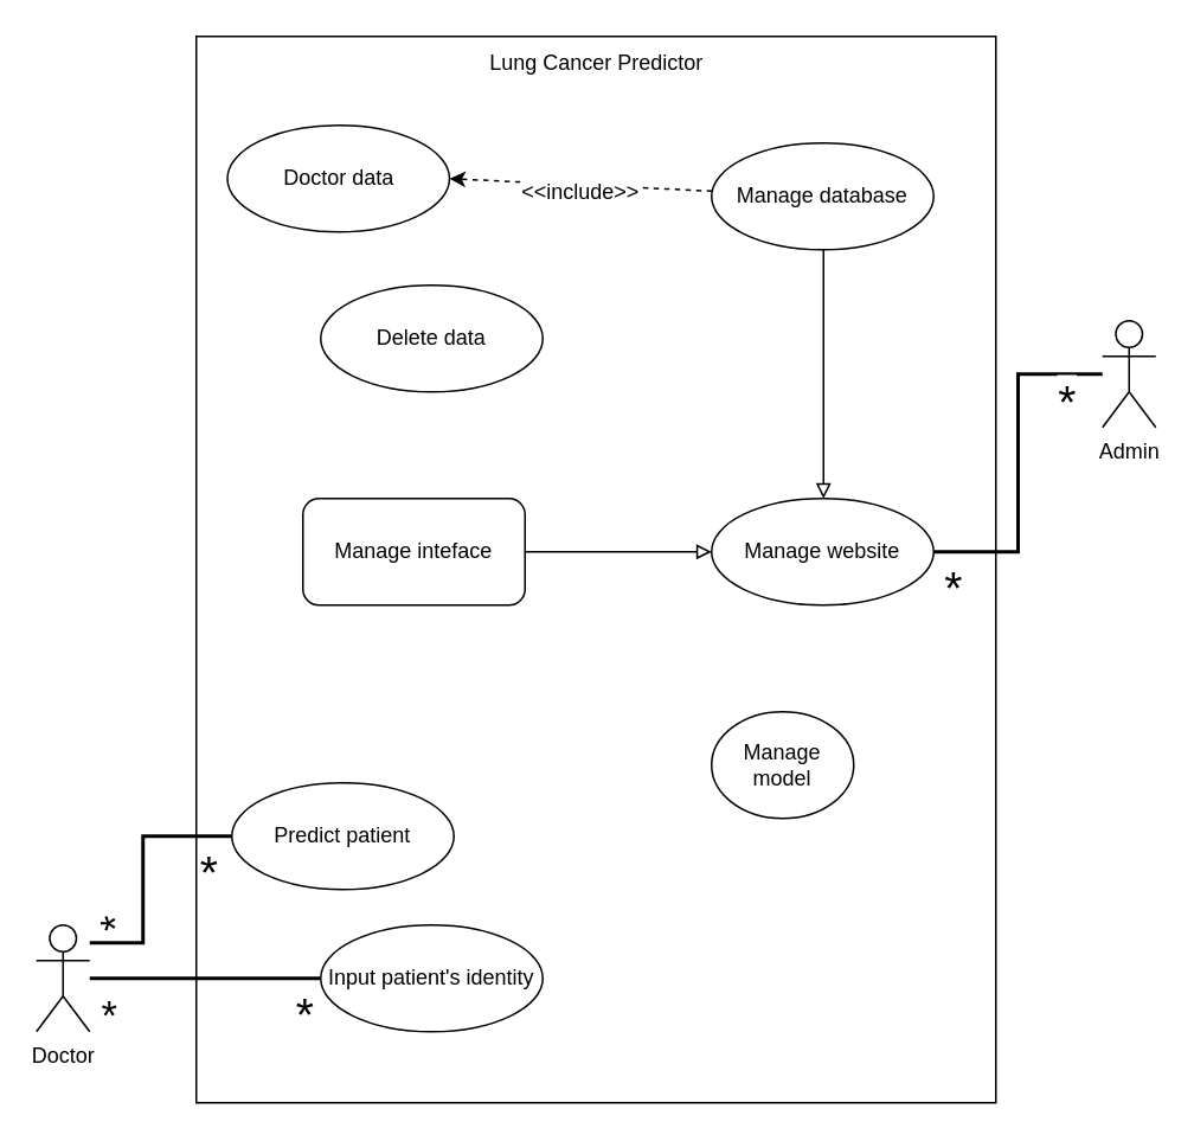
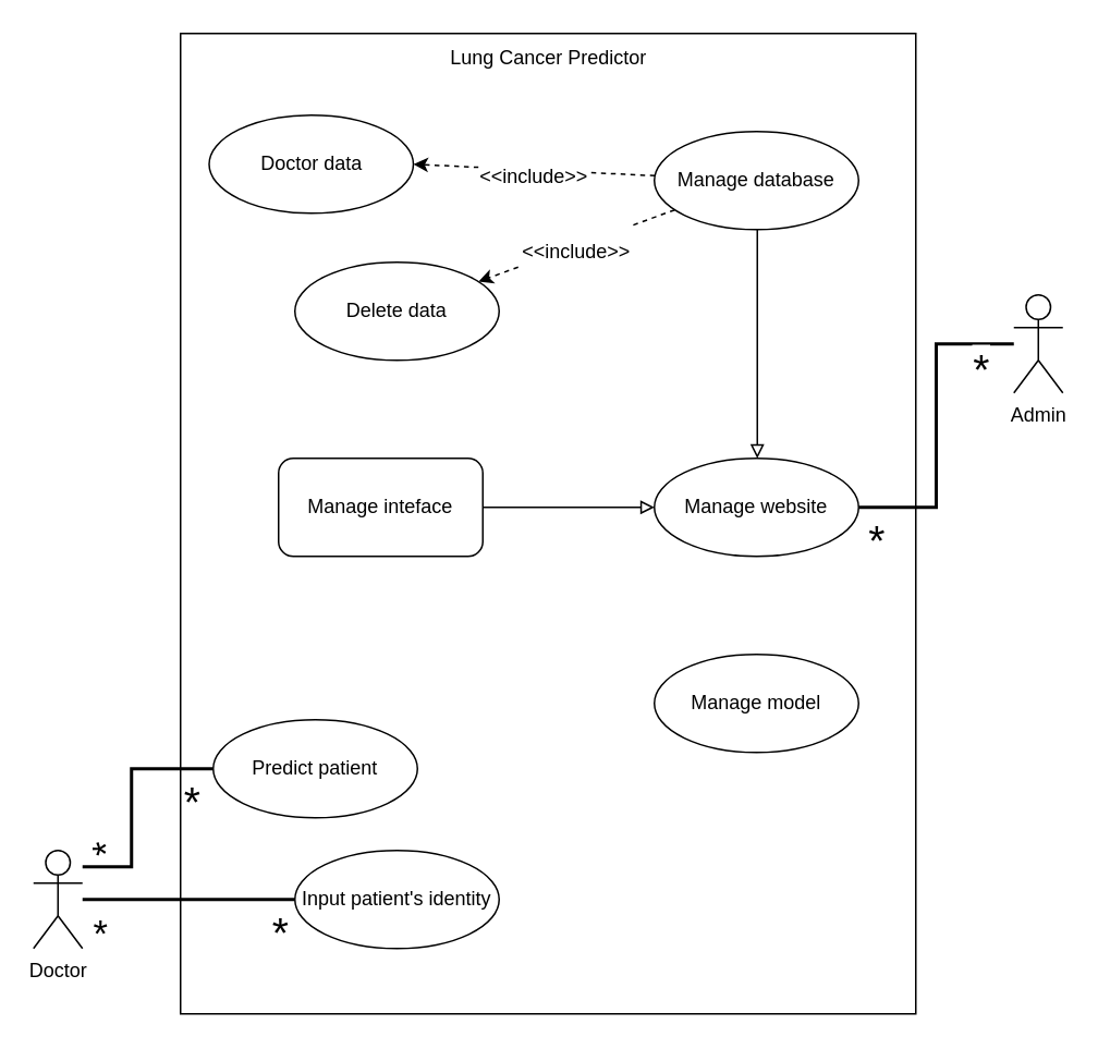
+ <mxCell id="14" value="&lt;font style=&quot;font-size: 12px;&quot;&gt;&amp;lt;&amp;lt;include&amp;gt;&amp;gt;&lt;/font&gt;" style="rounded=0;orthogonalLoop=1;jettySize=auto;html=1;strokeWidth=1;fontSize=23;endArrow=classic;endFill=1;dashed=1;" edge="1" parent="1" source="17" target="19"><mxGeometry relative="1" as="geometry" /></mxCell>
- <mxCell id="25" value="Manage model" style="ellipse;whiteSpace=wrap;html=1;" vertex="1" parent="1"><mxGeometry x="400" y="400" width="80" height="60" as="geometry" /></mxCell>
+ <mxCell id="25" value="Manage model" style="ellipse;whiteSpace=wrap;html=1;" vertex="1" parent="1"><mxGeometry x="400" y="400" width="125" height="60" as="geometry" /></mxCell>
